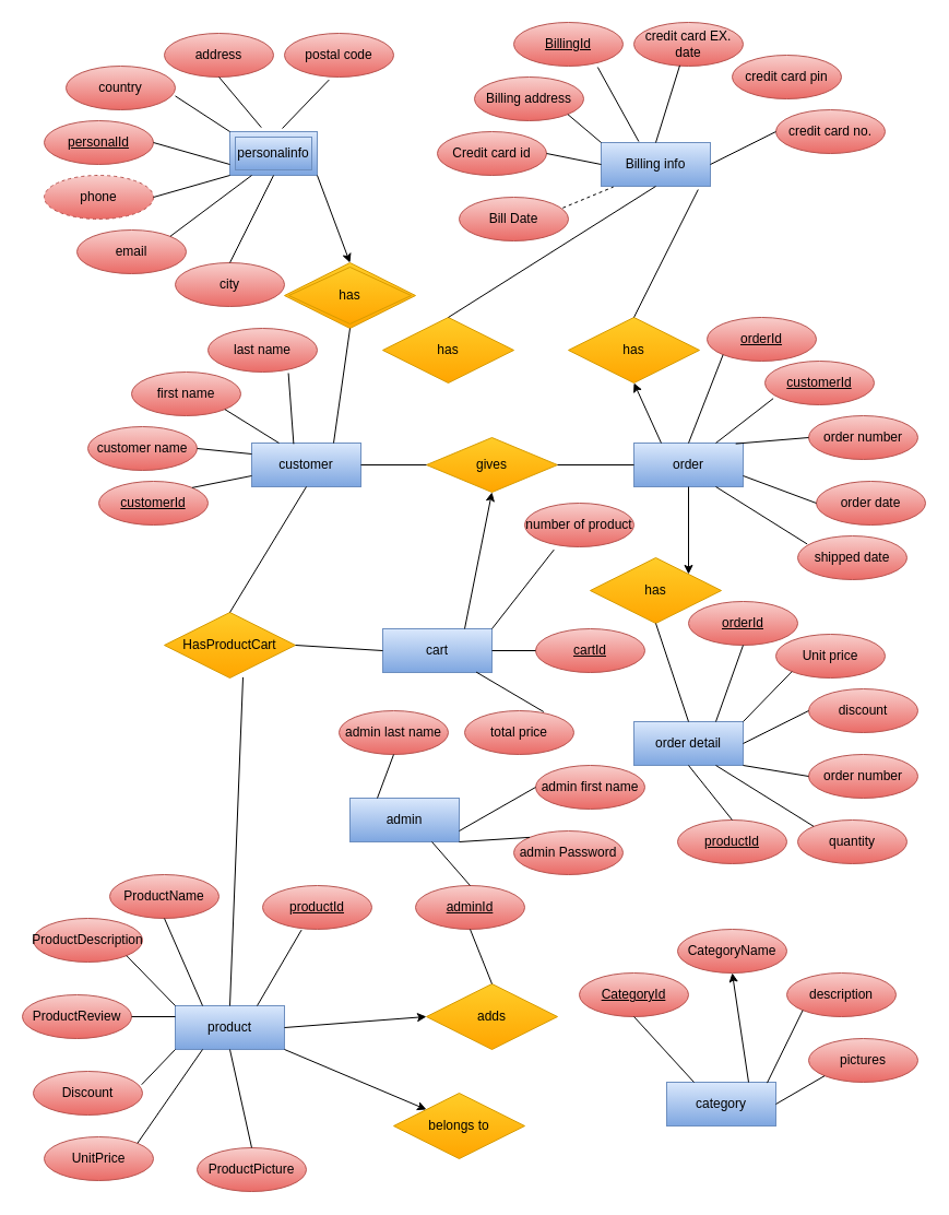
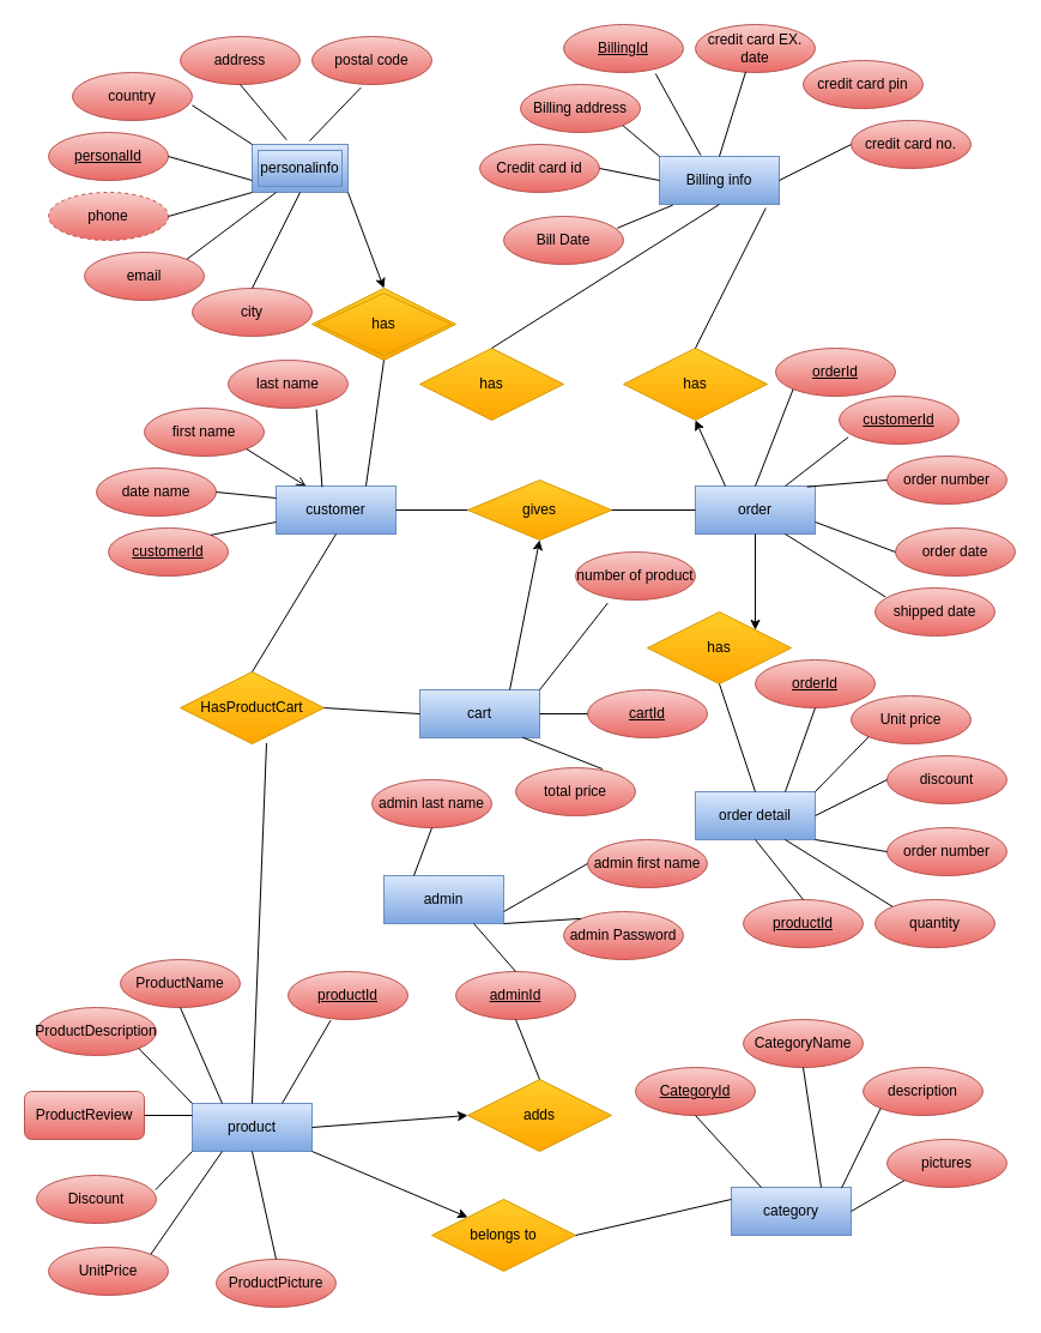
- <mxCell id="30" value="" style="endArrow=none;html=1;rounded=0;exitX=0.948;exitY=0.245;exitDx=0;exitDy=0;exitPerimeter=0;entryX=0.112;entryY=1.015;entryDx=0;entryDy=0;entryPerimeter=0;dashed=1;" edge="1" parent="1" source="19" target="17"><mxGeometry relative="1" as="geometry"><mxPoint x="560" y="210" as="sourcePoint" /><mxPoint x="720" y="210" as="targetPoint" /></mxGeometry></mxCell>
+ <mxCell id="30" value="" style="endArrow=none;html=1;rounded=0;exitX=0.948;exitY=0.245;exitDx=0;exitDy=0;exitPerimeter=0;entryX=0.112;entryY=1.015;entryDx=0;entryDy=0;entryPerimeter=0;" edge="1" parent="1" source="19" target="17"><mxGeometry relative="1" as="geometry"><mxPoint x="560" y="210" as="sourcePoint" /><mxPoint x="720" y="210" as="targetPoint" /></mxGeometry></mxCell>
- <mxCell id="57" value="" style="endArrow=none;html=1;rounded=0;exitX=1;exitY=1;exitDx=0;exitDy=0;entryX=0.25;entryY=0;entryDx=0;entryDy=0;" edge="1" parent="1" source="52" target="47"><mxGeometry relative="1" as="geometry"><mxPoint x="350" y="290" as="sourcePoint" /><mxPoint x="510" y="290" as="targetPoint" /></mxGeometry></mxCell>
+ <mxCell id="57" value="" style="endArrow=open;html=1;rounded=0;exitX=1;exitY=1;exitDx=0;exitDy=0;entryX=0.25;entryY=0;entryDx=0;entryDy=0;" edge="1" parent="1" source="52" target="47"><mxGeometry relative="1" as="geometry"><mxPoint x="350" y="290" as="sourcePoint" /><mxPoint x="510" y="290" as="targetPoint" /></mxGeometry></mxCell>
- <mxCell id="51" value="customer name" style="ellipse;whiteSpace=wrap;html=1;align=center;gradientColor=#ea6b66;fillColor=#f8cecc;strokeColor=#b85450;" vertex="1" parent="1"><mxGeometry x="80" y="390" width="100" height="40" as="geometry" /></mxCell>
+ <mxCell id="51" value="date name" style="ellipse;whiteSpace=wrap;html=1;align=center;gradientColor=#ea6b66;fillColor=#f8cecc;strokeColor=#b85450;" vertex="1" parent="1"><mxGeometry x="80" y="390" width="100" height="40" as="geometry" /></mxCell>
- <mxCell id="80" value="total price" style="ellipse;whiteSpace=wrap;html=1;align=center;gradientColor=#ea6b66;fillColor=#f8cecc;strokeColor=#b85450;" vertex="1" parent="1"><mxGeometry x="425" y="650" width="100" height="40" as="geometry" /></mxCell>
+ <mxCell id="80" value="total price" style="ellipse;whiteSpace=wrap;html=1;align=center;gradientColor=#ea6b66;fillColor=#f8cecc;strokeColor=#b85450;" vertex="1" parent="1"><mxGeometry x="430" y="640" width="100" height="40" as="geometry" /></mxCell>
- <mxCell id="126" value="" style="endArrow=classic;html=1;rounded=0;entryX=0.5;entryY=1;entryDx=0;entryDy=0;exitX=0.75;exitY=0;exitDx=0;exitDy=0;" edge="1" parent="1" source="119" target="121"><mxGeometry relative="1" as="geometry"><mxPoint x="350" y="880" as="sourcePoint" /><mxPoint x="510" y="880" as="targetPoint" /></mxGeometry></mxCell>
+ <mxCell id="126" value="" style="endArrow=none;html=1;rounded=0;entryX=0.5;entryY=1;entryDx=0;entryDy=0;exitX=0.75;exitY=0;exitDx=0;exitDy=0;" edge="1" parent="1" source="119" target="121"><mxGeometry relative="1" as="geometry"><mxPoint x="350" y="880" as="sourcePoint" /><mxPoint x="510" y="880" as="targetPoint" /></mxGeometry></mxCell>
- <mxCell id="105" value="ProductReview" style="ellipse;whiteSpace=wrap;html=1;align=center;gradientColor=#ea6b66;fillColor=#f8cecc;strokeColor=#b85450;" vertex="1" parent="1"><mxGeometry y="910" width="100" height="40" as="geometry" x="20" /></mxCell>
+ <mxCell id="105" value="ProductReview" style="whiteSpace=wrap;html=1;align=center;gradientColor=#ea6b66;fillColor=#f8cecc;strokeColor=#b85450;rounded=1;" vertex="1" parent="1"><mxGeometry y="910" width="100" height="40" as="geometry" x="20" /></mxCell>
+ <mxCell id="128" value="" style="endArrow=none;html=1;rounded=0;entryX=0;entryY=0.25;entryDx=0;entryDy=0;exitX=1;exitY=0.5;exitDx=0;exitDy=0;" edge="1" parent="1" source="117" target="119"><mxGeometry relative="1" as="geometry"><mxPoint x="350" y="880" as="sourcePoint" /><mxPoint x="510" y="880" as="targetPoint" /></mxGeometry></mxCell>
